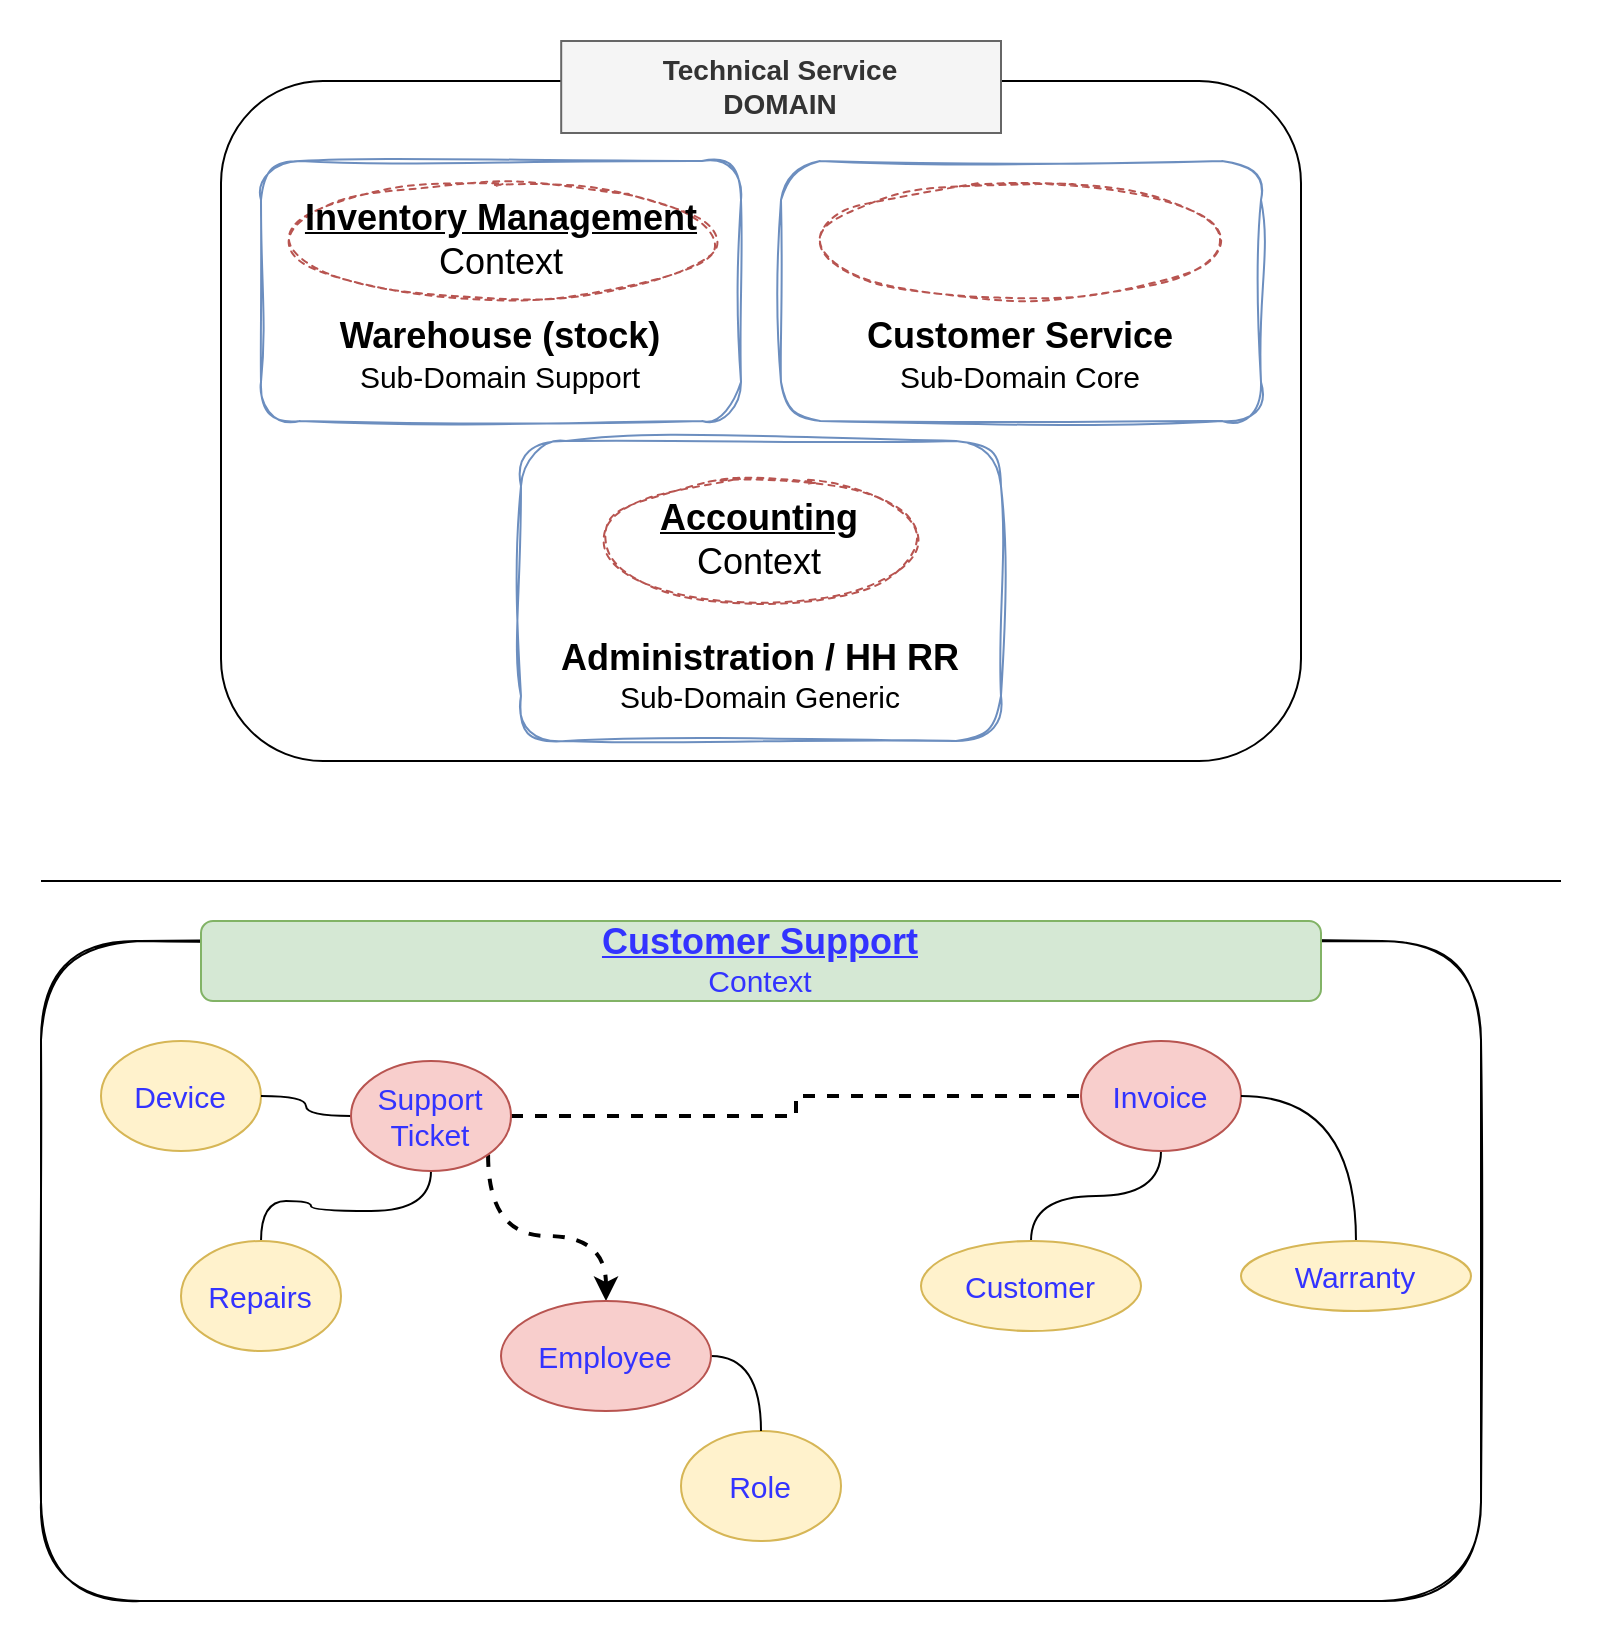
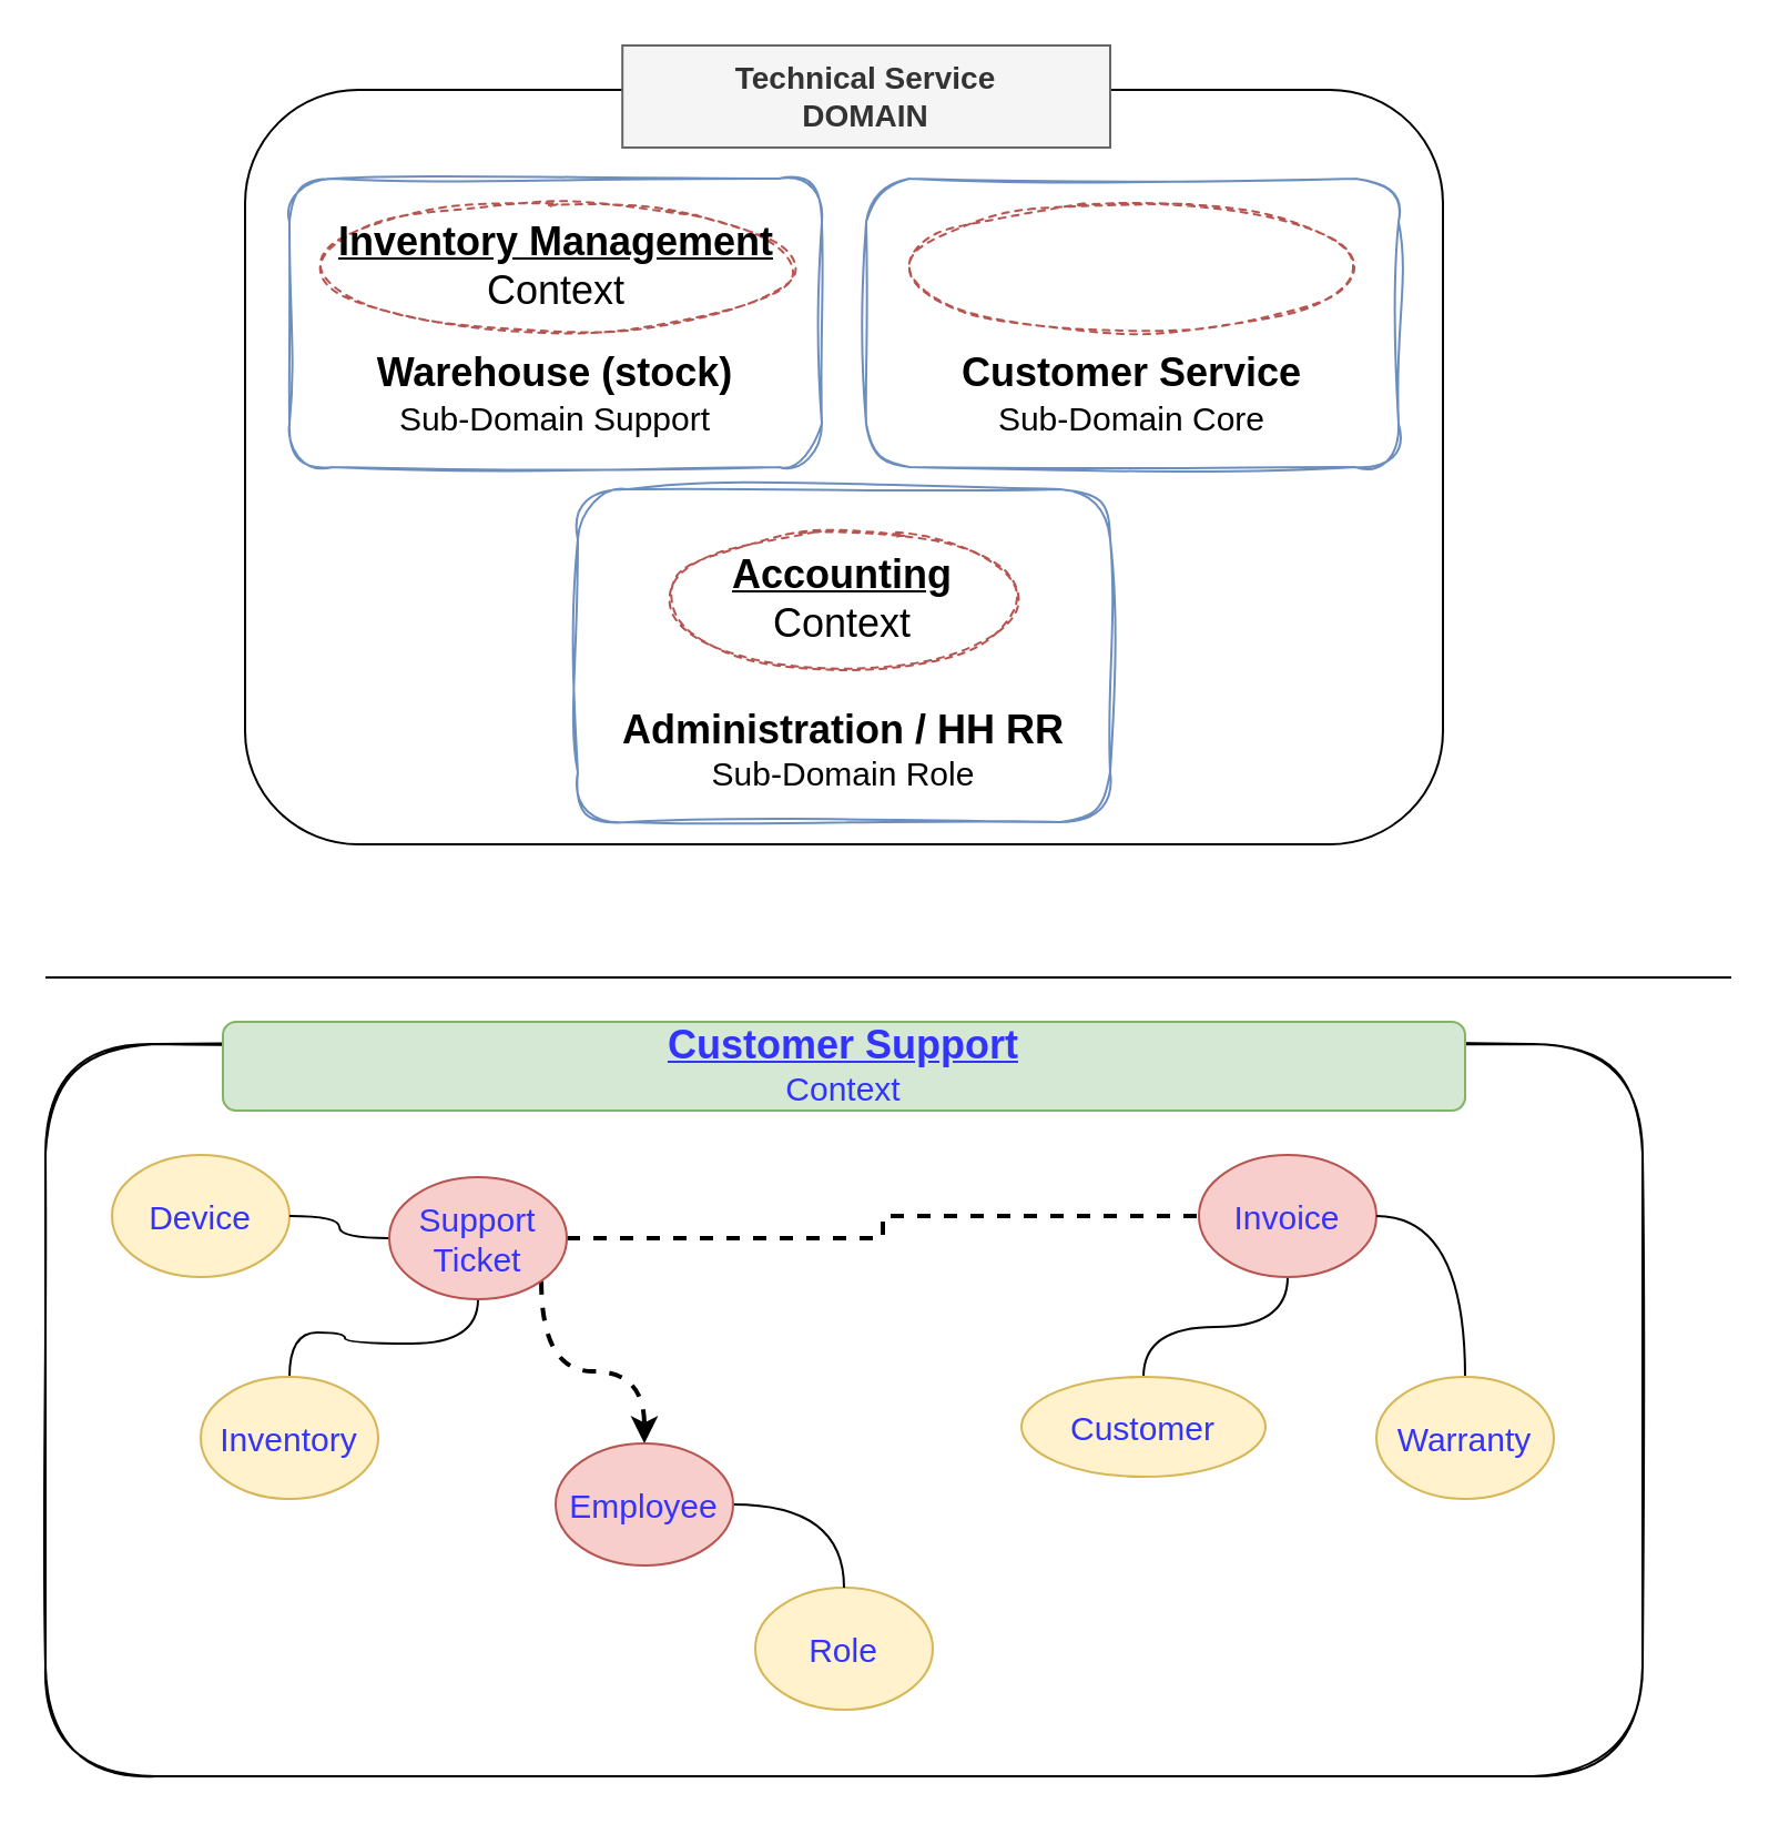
- <mxCell id="9" value="&lt;b style=&quot;font-size: 18px;&quot;&gt;&lt;br&gt;&lt;br&gt;&lt;br&gt;&lt;br&gt;Administration / HH RR&lt;/b&gt;&lt;br&gt;&lt;font style=&quot;font-size: 15px;&quot;&gt;Sub-Domain Generic&lt;/font&gt;" style="text;html=1;strokeColor=#6c8ebf;fillColor=none;align=center;verticalAlign=middle;whiteSpace=wrap;rounded=1;fontSize=12;sketch=1;curveFitting=1;jiggle=2;" parent="8" vertex="1"><mxGeometry width="240" height="150" as="geometry" /></mxCell>
+ <mxCell id="9" value="&lt;b style=&quot;font-size: 18px;&quot;&gt;&lt;br&gt;&lt;br&gt;&lt;br&gt;&lt;br&gt;Administration / HH RR&lt;/b&gt;&lt;br&gt;&lt;font style=&quot;font-size: 15px;&quot;&gt;Sub-Domain Role&lt;/font&gt;" style="text;html=1;strokeColor=#6c8ebf;fillColor=none;align=center;verticalAlign=middle;whiteSpace=wrap;rounded=1;fontSize=12;sketch=1;curveFitting=1;jiggle=2;" parent="8" vertex="1"><mxGeometry width="240" height="150" as="geometry" /></mxCell>
- <mxCell id="30" value="Warranty" style="ellipse;whiteSpace=wrap;html=1;rounded=1;sketch=0;fontSize=15;fillColor=#fff2cc;strokeColor=#d6b656;fontColor=#3333FF;" parent="1" vertex="1"><mxGeometry x="620" y="620" width="115" height="35" as="geometry" /></mxCell>
+ <mxCell id="30" value="Warranty" style="ellipse;whiteSpace=wrap;html=1;rounded=1;sketch=0;fontSize=15;fillColor=#fff2cc;strokeColor=#d6b656;fontColor=#3333FF;" parent="1" vertex="1"><mxGeometry x="620" y="620" width="80" height="55" as="geometry" /></mxCell>
- <mxCell id="28" value="Repairs" style="ellipse;whiteSpace=wrap;html=1;rounded=1;sketch=0;fontSize=15;fillColor=#fff2cc;strokeColor=#d6b656;fontColor=#3333FF;" parent="1" vertex="1"><mxGeometry x="90" y="620" width="80" height="55" as="geometry" /></mxCell>
+ <mxCell id="28" value="Inventory" style="ellipse;whiteSpace=wrap;html=1;rounded=1;sketch=0;fontSize=15;fillColor=#fff2cc;strokeColor=#d6b656;fontColor=#3333FF;" parent="1" vertex="1"><mxGeometry x="90" y="620" width="80" height="55" as="geometry" /></mxCell>
- <mxCell id="31" value="Employee" style="ellipse;whiteSpace=wrap;html=1;rounded=1;sketch=0;fontSize=15;fillColor=#f8cecc;strokeColor=#b85450;fontColor=#3333FF;" parent="1" vertex="1"><mxGeometry x="250" y="650" width="105" height="55" as="geometry" /></mxCell>
+ <mxCell id="31" value="Employee" style="ellipse;whiteSpace=wrap;html=1;rounded=1;sketch=0;fontSize=15;fillColor=#f8cecc;strokeColor=#b85450;fontColor=#3333FF;" parent="1" vertex="1"><mxGeometry x="250" y="650" width="80" height="55" as="geometry" /></mxCell>
